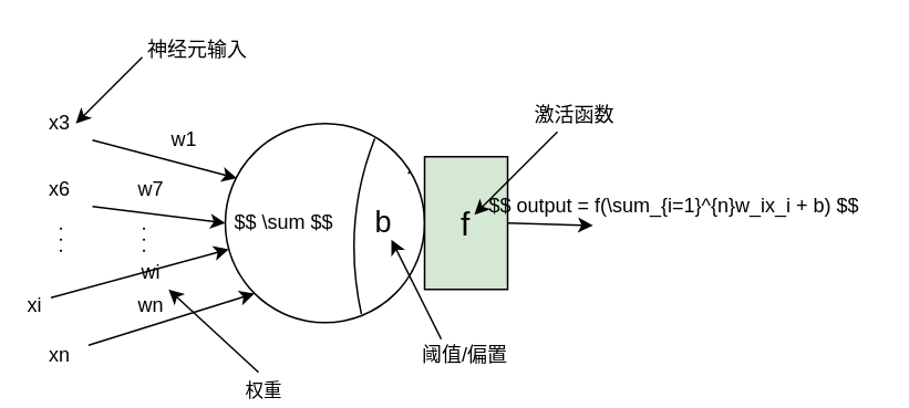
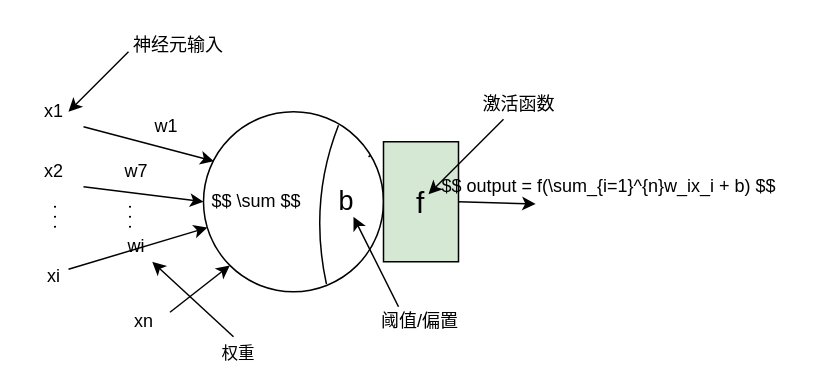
- <mxCell id="12" value="x3" style="text;html=1;align=center;verticalAlign=middle;resizable=0;points=[];autosize=1;" parent="1" vertex="1"><mxGeometry x="20" y="64" width="30" height="20" as="geometry" /></mxCell>
+ <mxCell id="12" value="x1" style="text;html=1;align=center;verticalAlign=middle;resizable=0;points=[];autosize=1;" parent="1" vertex="1"><mxGeometry x="20" y="64" width="30" height="20" as="geometry" /></mxCell>
- <mxCell id="13" value="x6" style="text;html=1;align=center;verticalAlign=middle;resizable=0;points=[];autosize=1;" parent="1" vertex="1"><mxGeometry x="20" y="104" width="30" height="20" as="geometry" /></mxCell>
+ <mxCell id="13" value="x2" style="text;html=1;align=center;verticalAlign=middle;resizable=0;points=[];autosize=1;" parent="1" vertex="1"><mxGeometry x="20" y="104" width="30" height="20" as="geometry" /></mxCell>
- <mxCell id="15" value="xi" style="text;html=1;align=center;verticalAlign=middle;resizable=0;points=[];autosize=1;" parent="1" vertex="1"><mxGeometry x="10" y="174" width="20" height="20" as="geometry" /></mxCell>
+ <mxCell id="15" value="xi" style="text;html=1;align=center;verticalAlign=middle;resizable=0;points=[];autosize=1;" parent="1" vertex="1"><mxGeometry x="25" y="174" width="20" height="20" as="geometry" /></mxCell>
- <mxCell id="21" value="wn" style="text;html=1;align=center;verticalAlign=middle;resizable=0;points=[];autosize=1;" parent="1" vertex="1"><mxGeometry x="75" y="174" width="30" height="20" as="geometry" /></mxCell>
- <mxCell id="16" value="xn" style="text;html=1;align=center;verticalAlign=middle;resizable=0;points=[];autosize=1;" parent="1" vertex="1"><mxGeometry x="20" y="204" width="30" height="20" as="geometry" /></mxCell>
+ <mxCell id="16" value="xn" style="text;html=1;align=center;verticalAlign=middle;resizable=0;points=[];autosize=1;" parent="1" vertex="1"><mxGeometry x="80" y="204" width="30" height="20" as="geometry" /></mxCell>
